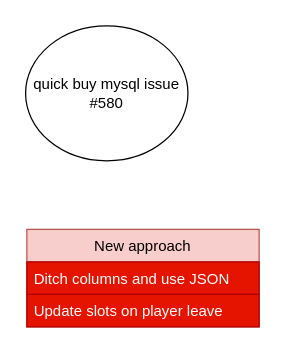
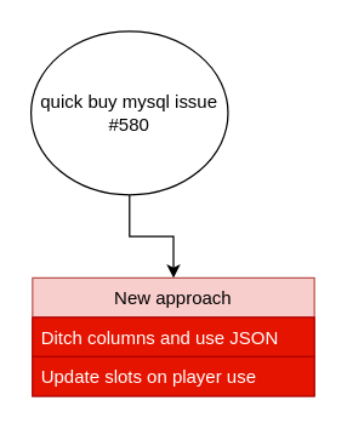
+ <mxCell id="2" value="" style="edgeStyle=orthogonalEdgeStyle;rounded=0;orthogonalLoop=1;jettySize=auto;html=1;entryX=0.5;entryY=0;entryDx=0;entryDy=0;" edge="1" parent="1" source="3" target="4"><mxGeometry relative="1" as="geometry"><mxPoint x="110" y="216" as="targetPoint" /></mxGeometry></mxCell>
- <mxCell id="6" value="Update slots on player leave" style="text;strokeColor=#B20000;fillColor=#e51400;align=left;verticalAlign=top;spacingLeft=4;spacingRight=4;overflow=hidden;rotatable=0;points=[[0,0.5],[1,0.5]];portConstraint=eastwest;fontColor=#ffffff;" vertex="1" parent="4"><mxGeometry y="52" width="186" height="26" as="geometry" /></mxCell>
+ <mxCell id="6" value="Update slots on player use" style="text;strokeColor=#B20000;fillColor=#e51400;align=left;verticalAlign=top;spacingLeft=4;spacingRight=4;overflow=hidden;rotatable=0;points=[[0,0.5],[1,0.5]];portConstraint=eastwest;fontColor=#ffffff;" vertex="1" parent="4"><mxGeometry y="52" width="186" height="26" as="geometry" /></mxCell>
